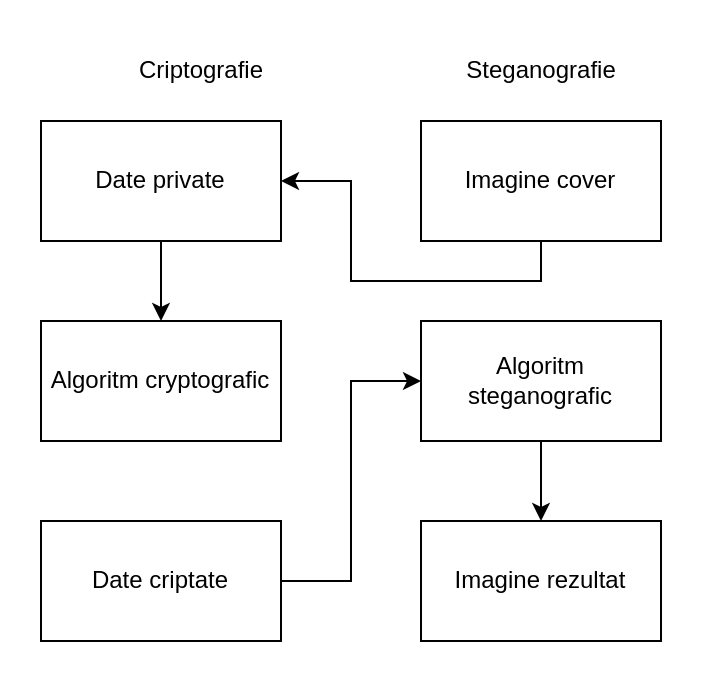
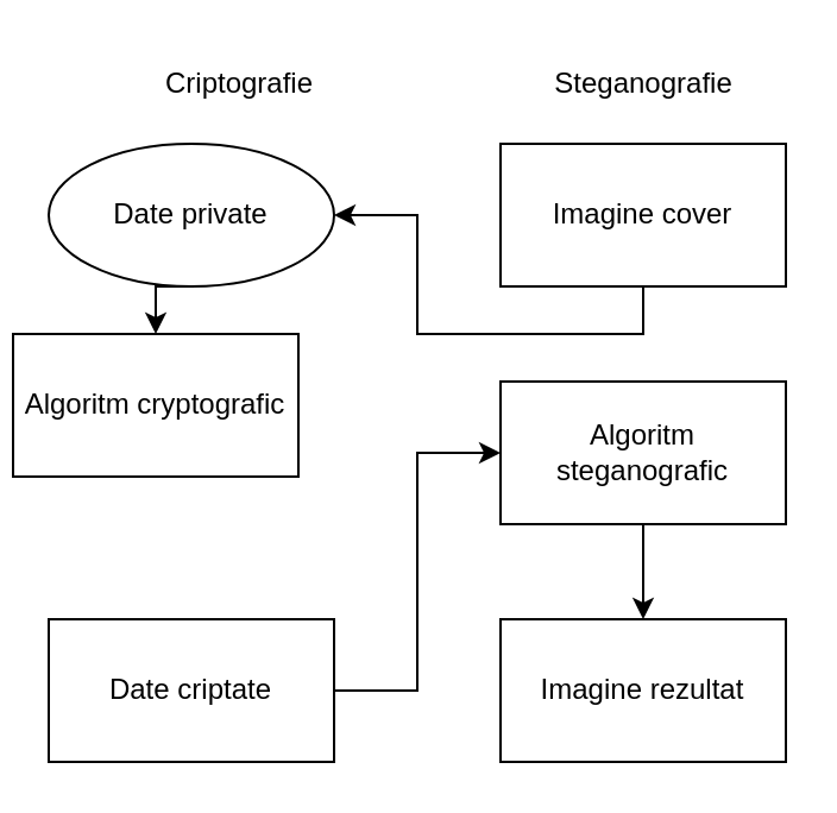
- <mxCell id="3" value="Date private" style="rounded=0;whiteSpace=wrap;html=1;" parent="1" vertex="1"><mxGeometry x="20" y="60" width="120" height="60" as="geometry" /></mxCell>
+ <mxCell id="3" value="Date private" style="ellipse;whiteSpace=wrap;html=1;" parent="1" vertex="1"><mxGeometry x="20" y="60" width="120" height="60" as="geometry" /></mxCell>
- <mxCell id="4" value="Algoritm cryptografic" style="rounded=0;whiteSpace=wrap;html=1;" parent="1" vertex="1"><mxGeometry x="20" y="160" width="120" height="60" as="geometry" /></mxCell>
+ <mxCell id="4" value="Algoritm cryptografic" style="rounded=0;whiteSpace=wrap;html=1;" parent="1" vertex="1"><mxGeometry x="5" y="140" width="120" height="60" as="geometry" /></mxCell>
